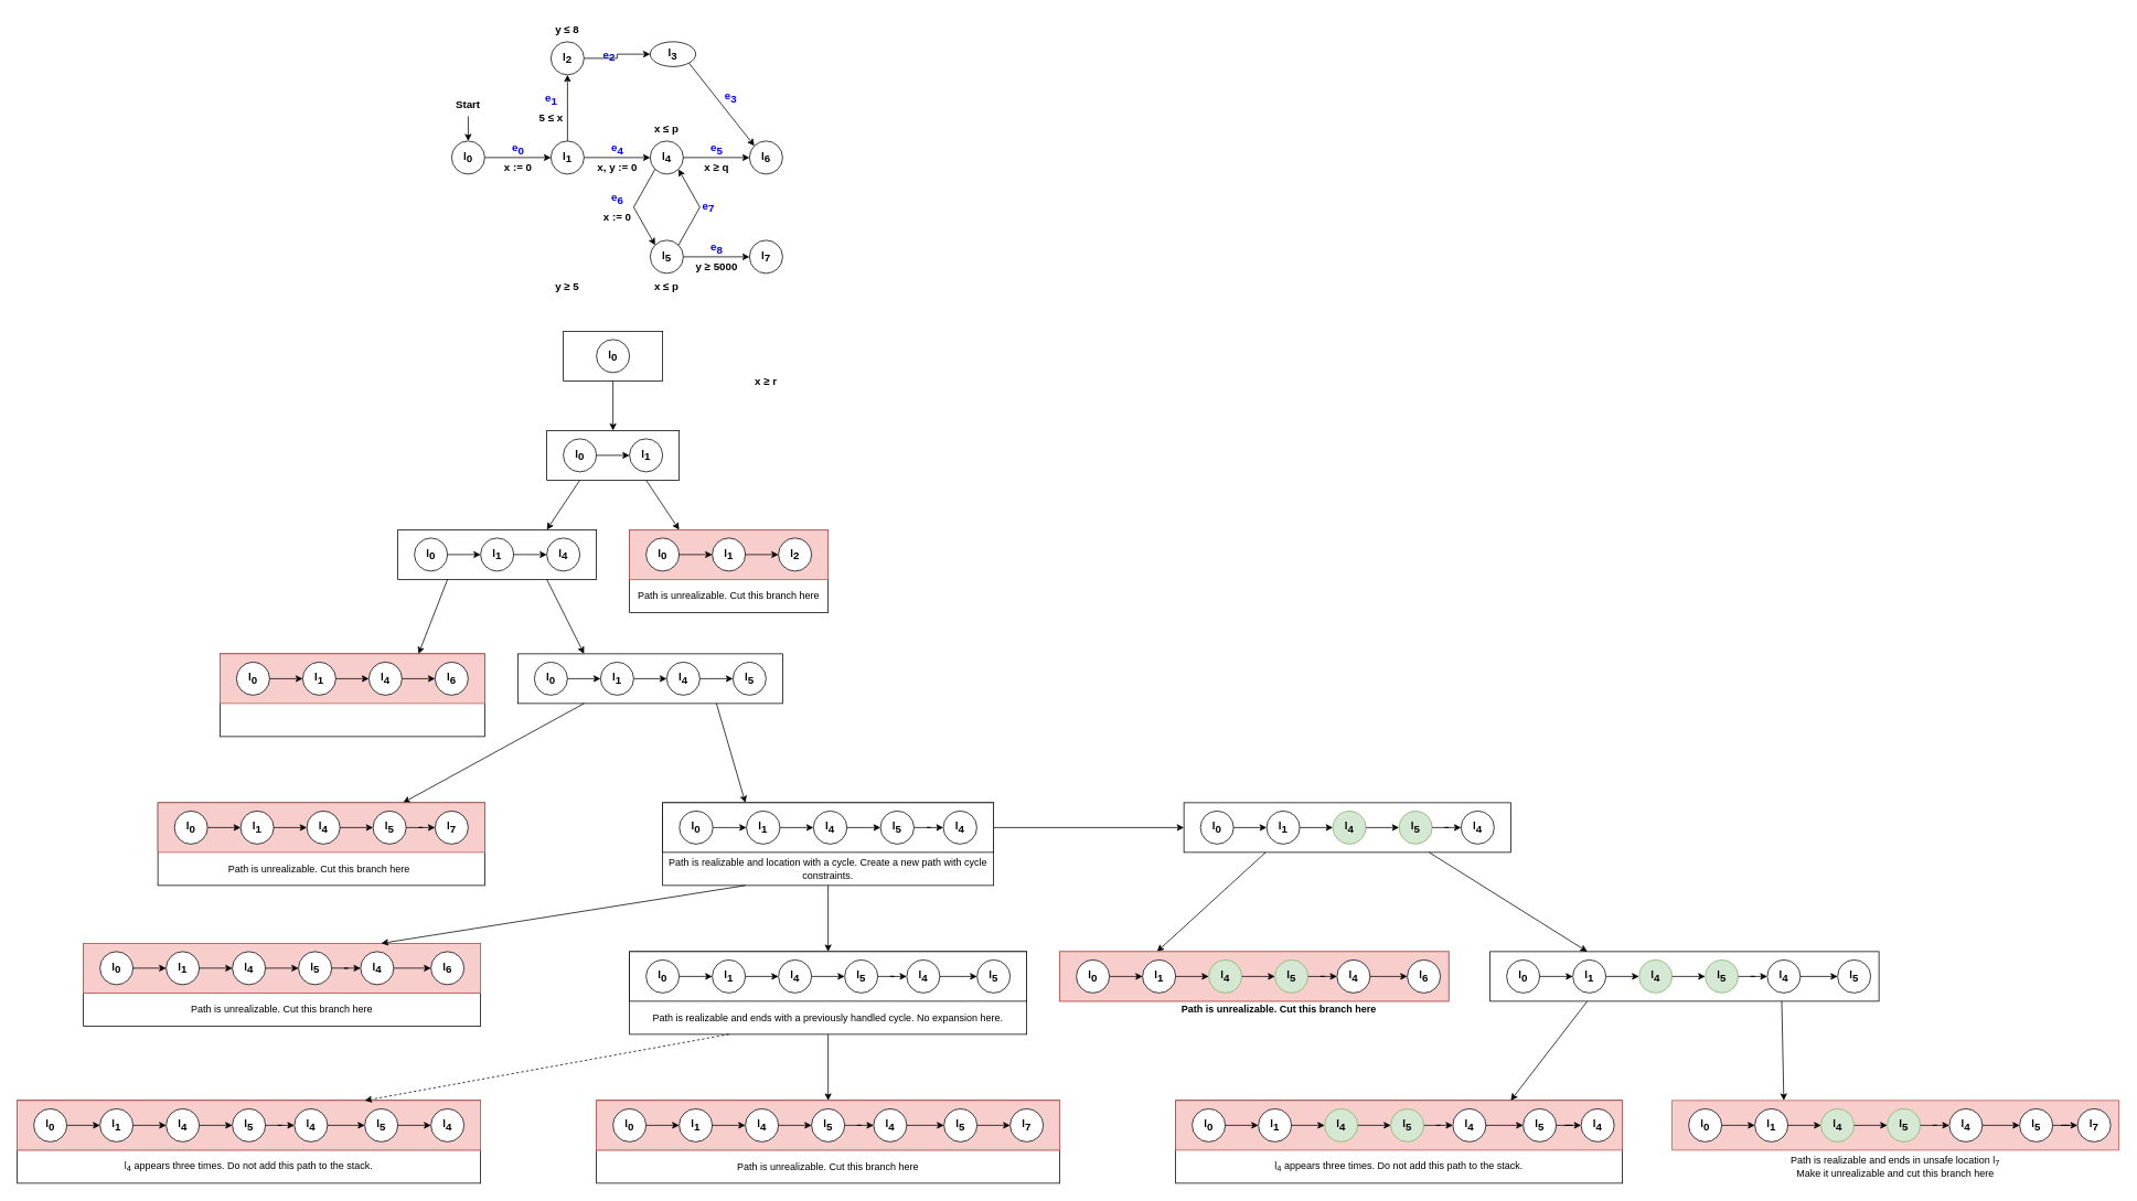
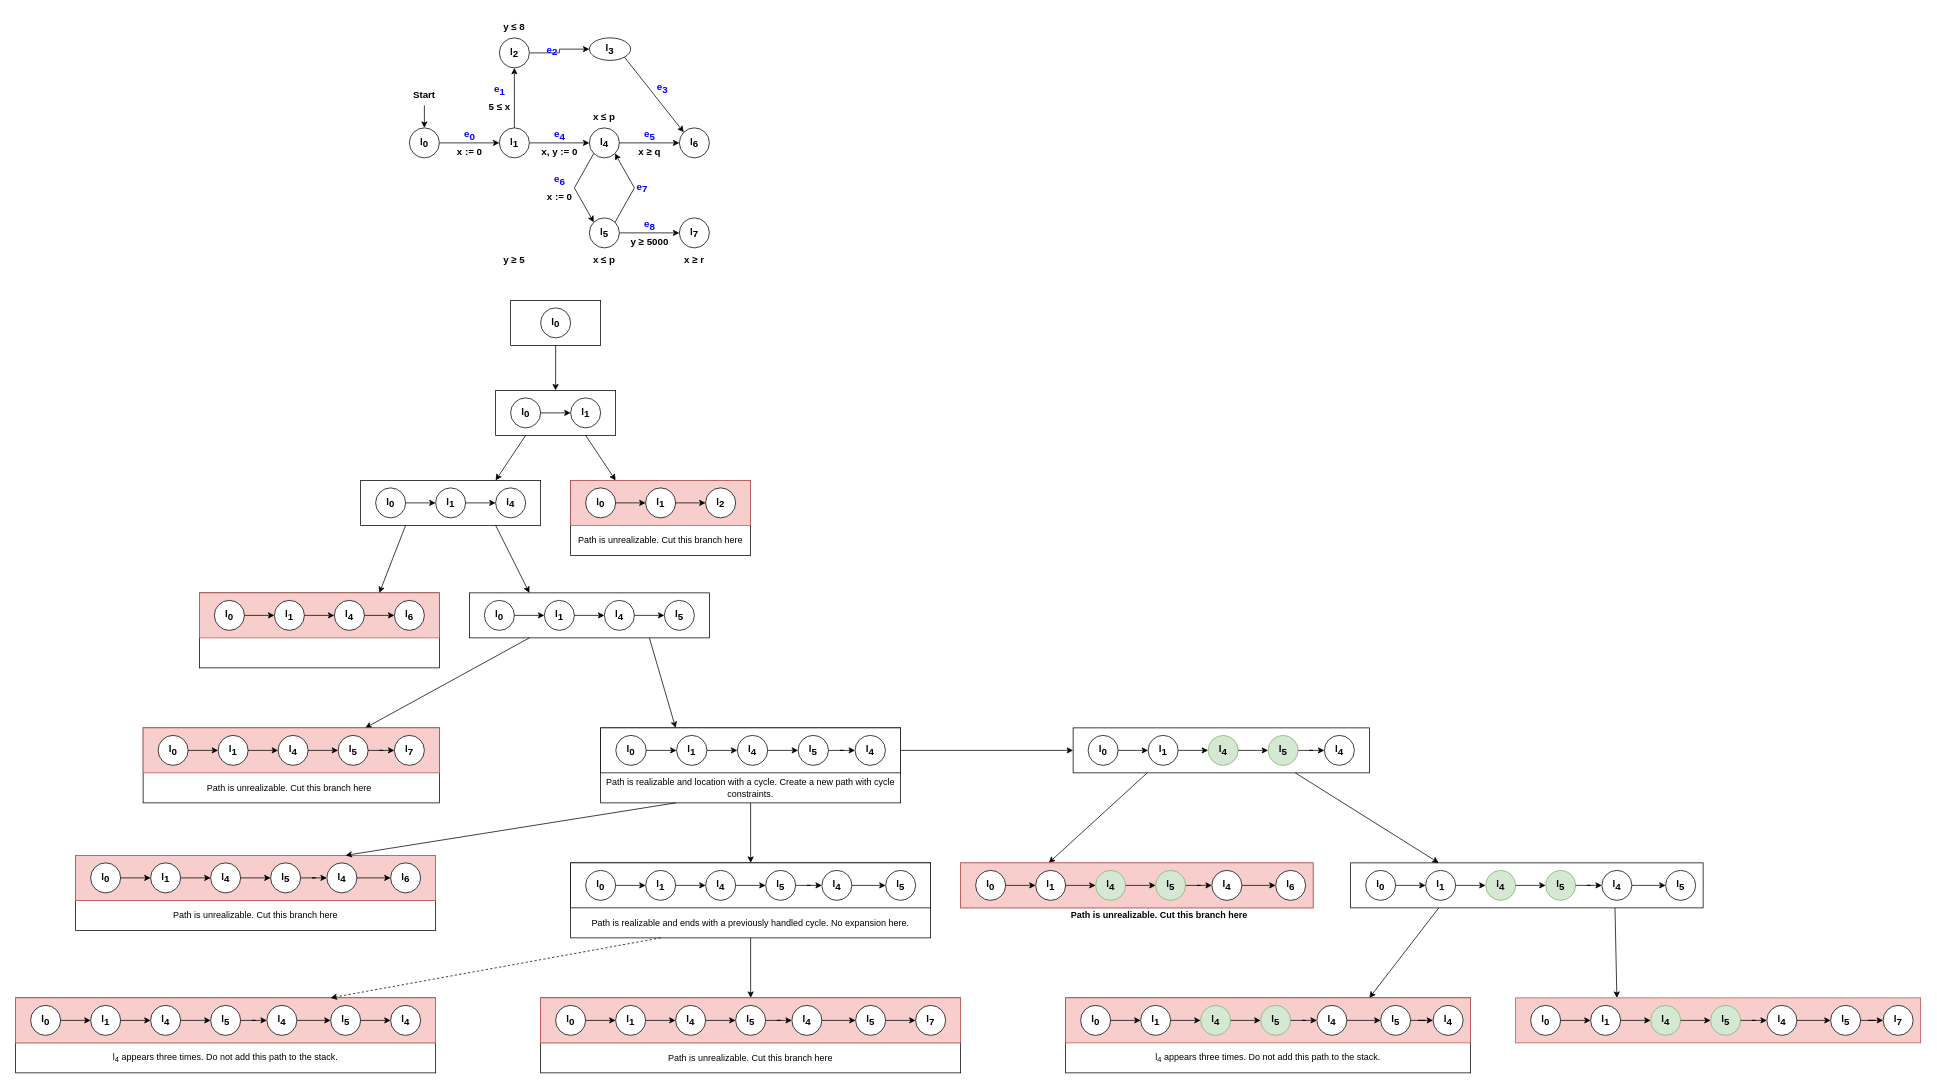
- <mxCell id="22" value="x ≥ r" style="text;html=1;strokeColor=none;fillColor=none;align=center;verticalAlign=middle;whiteSpace=wrap;rounded=0;fontStyle=1;fontSize=13;" parent="1" vertex="1"><mxGeometry x="895" y="445" width="60" height="30" as="geometry" /></mxCell>
+ <mxCell id="22" value="x ≥ r" style="text;html=1;strokeColor=none;fillColor=none;align=center;verticalAlign=middle;whiteSpace=wrap;rounded=0;fontStyle=1;fontSize=13;" parent="1" vertex="1"><mxGeometry x="895" y="330" width="60" height="30" as="geometry" /></mxCell>
- <mxCell id="200" value="Path is realizable and ends in unsafe location l&lt;sub&gt;7&lt;/sub&gt; &lt;br&gt;Make it unrealizable and cut this branch here " style="text;html=1;strokeColor=none;fillColor=none;align=center;verticalAlign=middle;whiteSpace=wrap;rounded=0;" parent="184" vertex="1"><mxGeometry y="60" width="540" height="40" as="geometry" /></mxCell>
